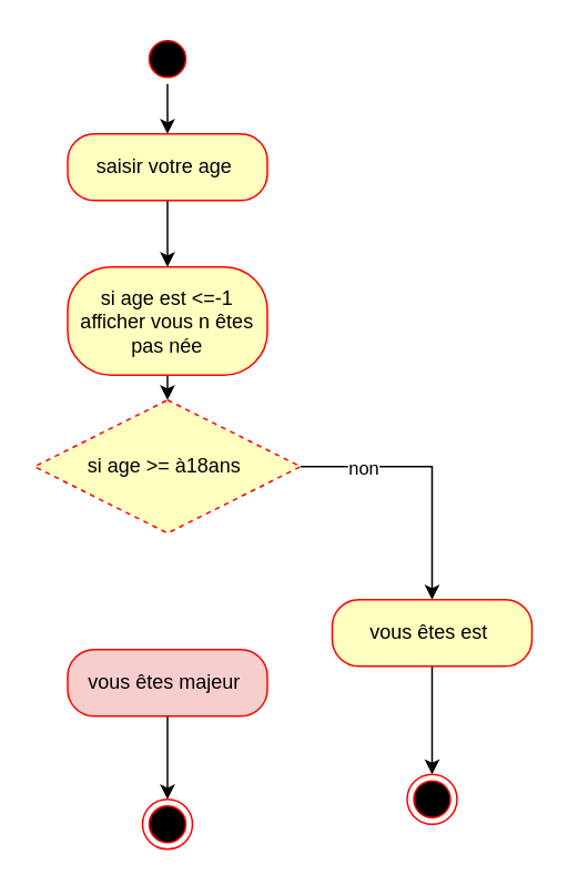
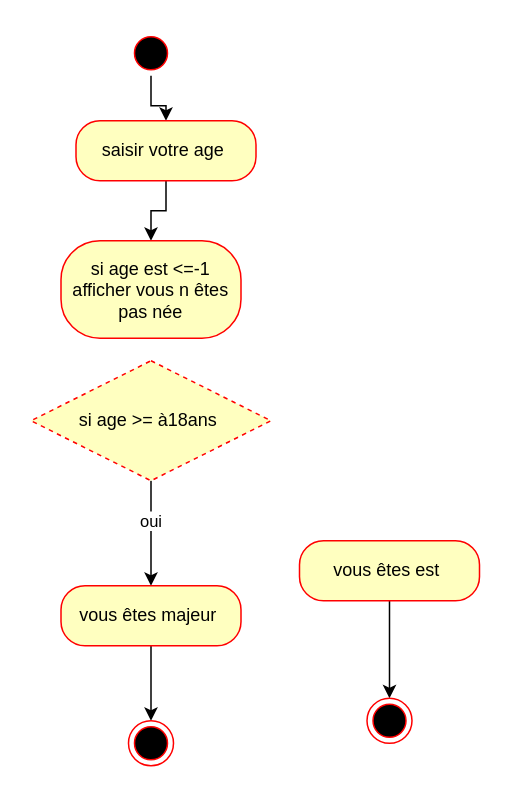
- <mxCell id="5" value="saisir votre age&amp;nbsp;" style="rounded=1;whiteSpace=wrap;html=1;arcSize=40;fontColor=#000000;fillColor=#ffffc0;strokeColor=#ff0000;" vertex="1" parent="1"><mxGeometry x="40" y="80" width="120" height="40" as="geometry" /></mxCell>
+ <mxCell id="5" value="saisir votre age&amp;nbsp;" style="rounded=1;whiteSpace=wrap;html=1;arcSize=40;fontColor=#000000;fillColor=#ffffc0;strokeColor=#ff0000;" vertex="1" parent="1"><mxGeometry x="50" y="80" width="120" height="40" as="geometry" /></mxCell>
- <mxCell id="15" style="edgeStyle=orthogonalEdgeStyle;rounded=0;orthogonalLoop=1;jettySize=auto;html=1;exitX=0.5;exitY=1;exitDx=0;exitDy=0;entryX=0.5;entryY=0;entryDx=0;entryDy=0;" edge="1" parent="1" source="16" target="10"><mxGeometry relative="1" as="geometry" /></mxCell>
- <mxCell id="8" style="edgeStyle=orthogonalEdgeStyle;rounded=0;orthogonalLoop=1;jettySize=auto;html=1;exitX=1;exitY=0.5;exitDx=0;exitDy=0;" edge="1" parent="1" source="10" target="14"><mxGeometry relative="1" as="geometry"><mxPoint x="259" y="280" as="targetPoint" /></mxGeometry></mxCell>
- <mxCell id="9" value="non" style="edgeLabel;html=1;align=center;verticalAlign=middle;resizable=0;points=[];" vertex="1" connectable="0" parent="8"><mxGeometry x="-0.535" relative="1" as="geometry"><mxPoint as="offset" /></mxGeometry></mxCell>
+ <mxCell id="6" style="edgeStyle=orthogonalEdgeStyle;rounded=0;orthogonalLoop=1;jettySize=auto;html=1;exitX=0.5;exitY=1;exitDx=0;exitDy=0;" edge="1" parent="1" source="10" target="12"><mxGeometry relative="1" as="geometry"><mxPoint x="100" y="320" as="targetPoint" /></mxGeometry></mxCell>
+ <mxCell id="7" value="oui" style="edgeLabel;html=1;align=center;verticalAlign=middle;resizable=0;points=[];" vertex="1" connectable="0" parent="6"><mxGeometry x="-0.267" y="-1" relative="1" as="geometry"><mxPoint as="offset" /></mxGeometry></mxCell>
- <mxCell id="12" value="vous êtes majeur&amp;nbsp;" style="rounded=1;whiteSpace=wrap;html=1;arcSize=40;fontColor=#000000;fillColor=#f8cecc;strokeColor=#ff0000;" vertex="1" parent="1"><mxGeometry x="40" y="390" width="120" height="40" as="geometry" /></mxCell>
+ <mxCell id="12" value="vous êtes majeur&amp;nbsp;" style="rounded=1;whiteSpace=wrap;html=1;arcSize=40;fontColor=#000000;fillColor=#ffffc0;strokeColor=#ff0000;" vertex="1" parent="1"><mxGeometry x="40" y="390" width="120" height="40" as="geometry" /></mxCell>
